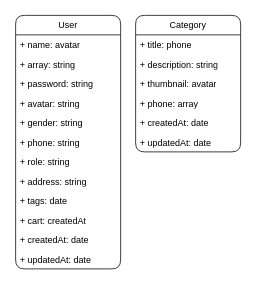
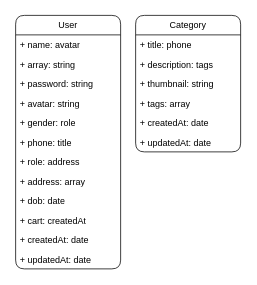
- <mxCell id="17" value="+ description: string" style="text;strokeColor=none;fillColor=none;align=left;verticalAlign=top;spacingLeft=4;spacingRight=4;overflow=hidden;rotatable=0;points=[[0,0.5],[1,0.5]];portConstraint=eastwest;whiteSpace=wrap;html=1;rounded=1;" vertex="1" parent="15"><mxGeometry y="52" width="140" height="26" as="geometry" /></mxCell>
+ <mxCell id="17" value="+ description: tags" style="text;strokeColor=none;fillColor=none;align=left;verticalAlign=top;spacingLeft=4;spacingRight=4;overflow=hidden;rotatable=0;points=[[0,0.5],[1,0.5]];portConstraint=eastwest;whiteSpace=wrap;html=1;rounded=1;" vertex="1" parent="15"><mxGeometry y="52" width="140" height="26" as="geometry" /></mxCell>
- <mxCell id="18" value="+ thumbnail: avatar" style="text;strokeColor=none;fillColor=none;align=left;verticalAlign=top;spacingLeft=4;spacingRight=4;overflow=hidden;rotatable=0;points=[[0,0.5],[1,0.5]];portConstraint=eastwest;whiteSpace=wrap;html=1;rounded=1;" vertex="1" parent="15"><mxGeometry y="78" width="140" height="26" as="geometry" /></mxCell>
+ <mxCell id="18" value="+ thumbnail: string" style="text;strokeColor=none;fillColor=none;align=left;verticalAlign=top;spacingLeft=4;spacingRight=4;overflow=hidden;rotatable=0;points=[[0,0.5],[1,0.5]];portConstraint=eastwest;whiteSpace=wrap;html=1;rounded=1;" vertex="1" parent="15"><mxGeometry y="78" width="140" height="26" as="geometry" /></mxCell>
- <mxCell id="19" value="+ phone: array" style="text;strokeColor=none;fillColor=none;align=left;verticalAlign=top;spacingLeft=4;spacingRight=4;overflow=hidden;rotatable=0;points=[[0,0.5],[1,0.5]];portConstraint=eastwest;whiteSpace=wrap;html=1;rounded=1;" vertex="1" parent="15"><mxGeometry y="104" width="140" height="26" as="geometry" /></mxCell>
+ <mxCell id="19" value="+ tags: array" style="text;strokeColor=none;fillColor=none;align=left;verticalAlign=top;spacingLeft=4;spacingRight=4;overflow=hidden;rotatable=0;points=[[0,0.5],[1,0.5]];portConstraint=eastwest;whiteSpace=wrap;html=1;rounded=1;" vertex="1" parent="15"><mxGeometry y="104" width="140" height="26" as="geometry" /></mxCell>
- <mxCell id="7" value="+ gender: string" style="text;strokeColor=none;fillColor=none;align=left;verticalAlign=top;spacingLeft=4;spacingRight=4;overflow=hidden;rotatable=0;points=[[0,0.5],[1,0.5]];portConstraint=eastwest;whiteSpace=wrap;html=1;rounded=1;" vertex="1" parent="2"><mxGeometry y="130" width="140" height="26" as="geometry" /></mxCell>
+ <mxCell id="7" value="+ gender: role" style="text;strokeColor=none;fillColor=none;align=left;verticalAlign=top;spacingLeft=4;spacingRight=4;overflow=hidden;rotatable=0;points=[[0,0.5],[1,0.5]];portConstraint=eastwest;whiteSpace=wrap;html=1;rounded=1;" vertex="1" parent="2"><mxGeometry y="130" width="140" height="26" as="geometry" /></mxCell>
- <mxCell id="8" value="+ phone: string" style="text;strokeColor=none;fillColor=none;align=left;verticalAlign=top;spacingLeft=4;spacingRight=4;overflow=hidden;rotatable=0;points=[[0,0.5],[1,0.5]];portConstraint=eastwest;whiteSpace=wrap;html=1;rounded=1;" vertex="1" parent="2"><mxGeometry y="156" width="140" height="26" as="geometry" /></mxCell>
+ <mxCell id="8" value="+ phone: title" style="text;strokeColor=none;fillColor=none;align=left;verticalAlign=top;spacingLeft=4;spacingRight=4;overflow=hidden;rotatable=0;points=[[0,0.5],[1,0.5]];portConstraint=eastwest;whiteSpace=wrap;html=1;rounded=1;" vertex="1" parent="2"><mxGeometry y="156" width="140" height="26" as="geometry" /></mxCell>
- <mxCell id="9" value="+ role: string" style="text;strokeColor=none;fillColor=none;align=left;verticalAlign=top;spacingLeft=4;spacingRight=4;overflow=hidden;rotatable=0;points=[[0,0.5],[1,0.5]];portConstraint=eastwest;whiteSpace=wrap;html=1;rounded=1;" vertex="1" parent="2"><mxGeometry y="182" width="140" height="26" as="geometry" /></mxCell>
+ <mxCell id="9" value="+ role: address" style="text;strokeColor=none;fillColor=none;align=left;verticalAlign=top;spacingLeft=4;spacingRight=4;overflow=hidden;rotatable=0;points=[[0,0.5],[1,0.5]];portConstraint=eastwest;whiteSpace=wrap;html=1;rounded=1;" vertex="1" parent="2"><mxGeometry y="182" width="140" height="26" as="geometry" /></mxCell>
- <mxCell id="10" value="+ address: string" style="text;strokeColor=none;fillColor=none;align=left;verticalAlign=top;spacingLeft=4;spacingRight=4;overflow=hidden;rotatable=0;points=[[0,0.5],[1,0.5]];portConstraint=eastwest;whiteSpace=wrap;html=1;rounded=1;" vertex="1" parent="2"><mxGeometry y="208" width="140" height="26" as="geometry" /></mxCell>
+ <mxCell id="10" value="+ address: array" style="text;strokeColor=none;fillColor=none;align=left;verticalAlign=top;spacingLeft=4;spacingRight=4;overflow=hidden;rotatable=0;points=[[0,0.5],[1,0.5]];portConstraint=eastwest;whiteSpace=wrap;html=1;rounded=1;" vertex="1" parent="2"><mxGeometry y="208" width="140" height="26" as="geometry" /></mxCell>
- <mxCell id="11" value="+ tags: date" style="text;strokeColor=none;fillColor=none;align=left;verticalAlign=top;spacingLeft=4;spacingRight=4;overflow=hidden;rotatable=0;points=[[0,0.5],[1,0.5]];portConstraint=eastwest;whiteSpace=wrap;html=1;rounded=1;" vertex="1" parent="2"><mxGeometry y="234" width="140" height="26" as="geometry" /></mxCell>
+ <mxCell id="11" value="+ dob: date" style="text;strokeColor=none;fillColor=none;align=left;verticalAlign=top;spacingLeft=4;spacingRight=4;overflow=hidden;rotatable=0;points=[[0,0.5],[1,0.5]];portConstraint=eastwest;whiteSpace=wrap;html=1;rounded=1;" vertex="1" parent="2"><mxGeometry y="234" width="140" height="26" as="geometry" /></mxCell>
